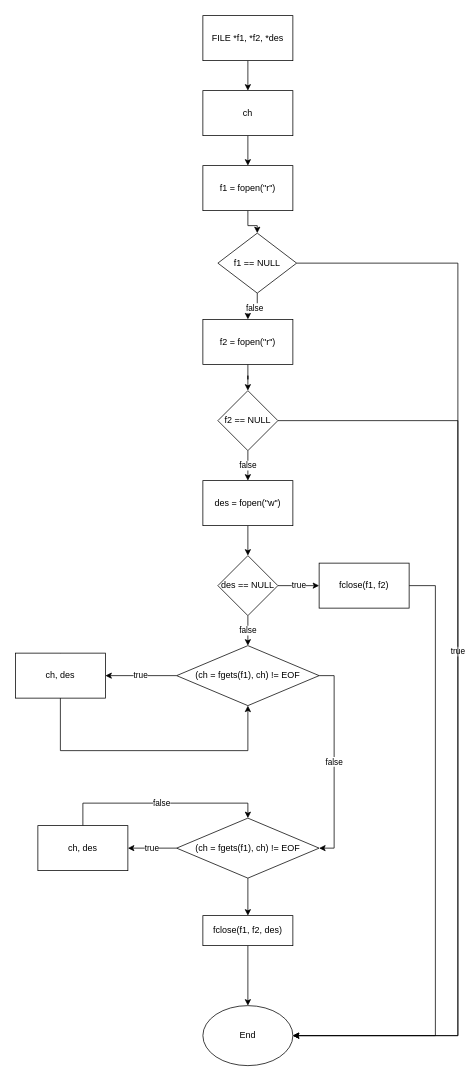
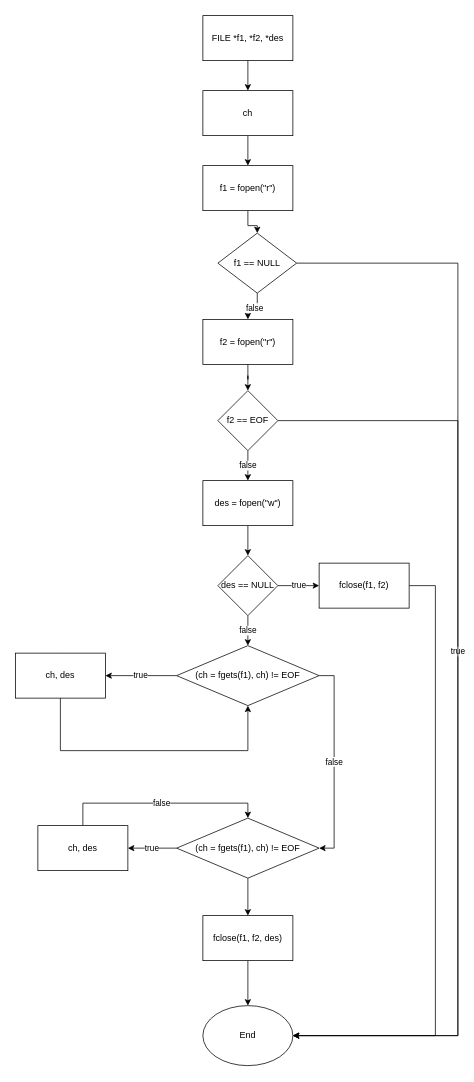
- <mxCell id="15" value="f2 == NULL" style="rhombus;whiteSpace=wrap;html=1;" vertex="1" parent="1"><mxGeometry x="290" y="520" width="80" height="80" as="geometry" /></mxCell>
+ <mxCell id="15" value="f2 == EOF" style="rhombus;whiteSpace=wrap;html=1;" vertex="1" parent="1"><mxGeometry x="290" y="520" width="80" height="80" as="geometry" /></mxCell>
- <mxCell id="34" value="fclose(f1, f2, des)" style="whiteSpace=wrap;html=1;" vertex="1" parent="1"><mxGeometry x="270" y="1220" width="120" height="40" as="geometry" /></mxCell>
+ <mxCell id="34" value="fclose(f1, f2, des)" style="whiteSpace=wrap;html=1;" vertex="1" parent="1"><mxGeometry x="270" y="1220" width="120" height="60" as="geometry" /></mxCell>
